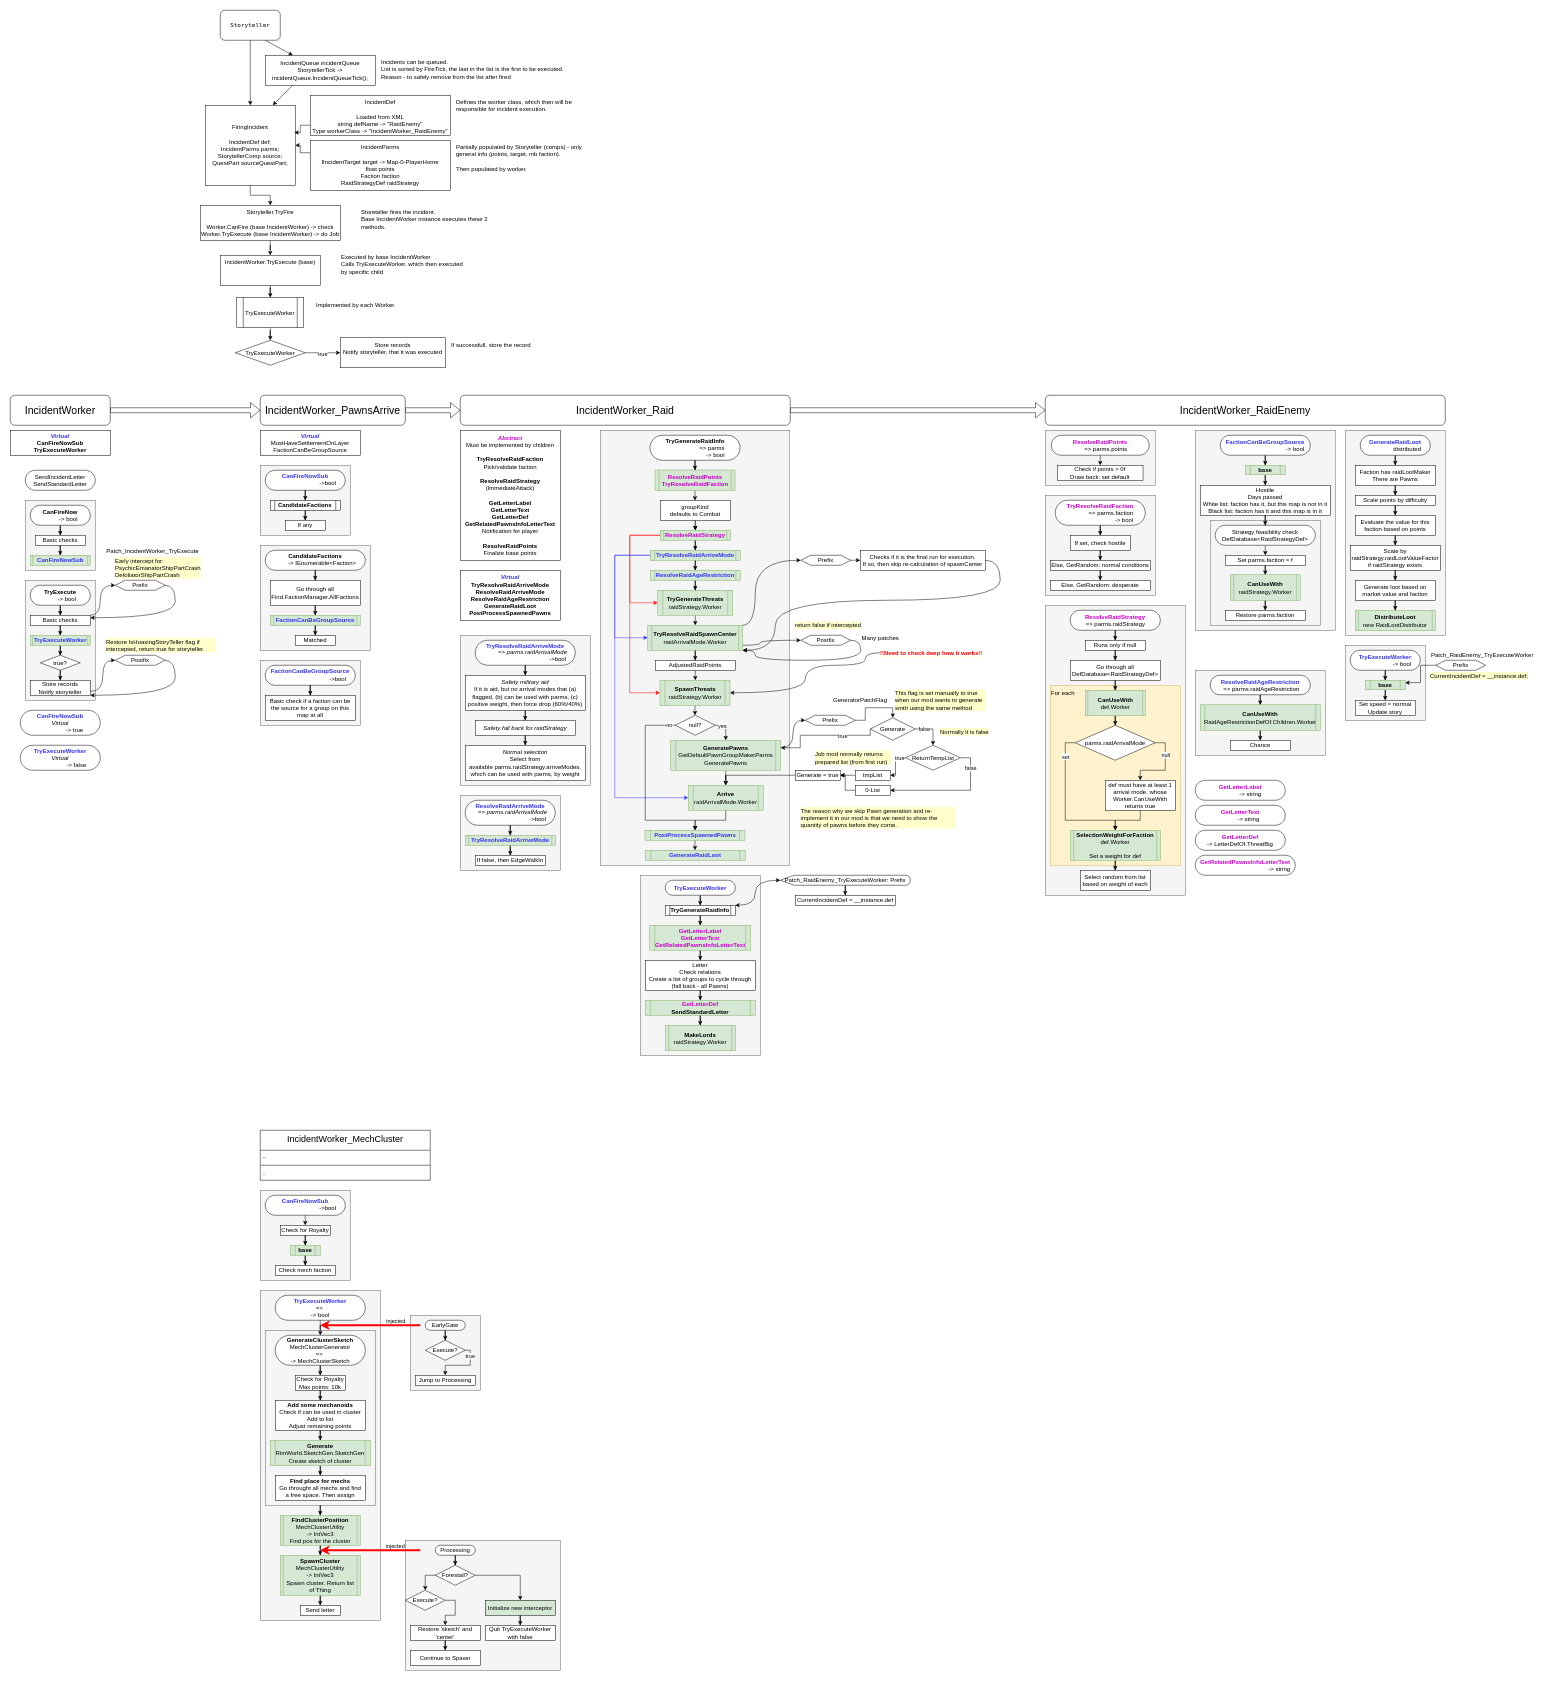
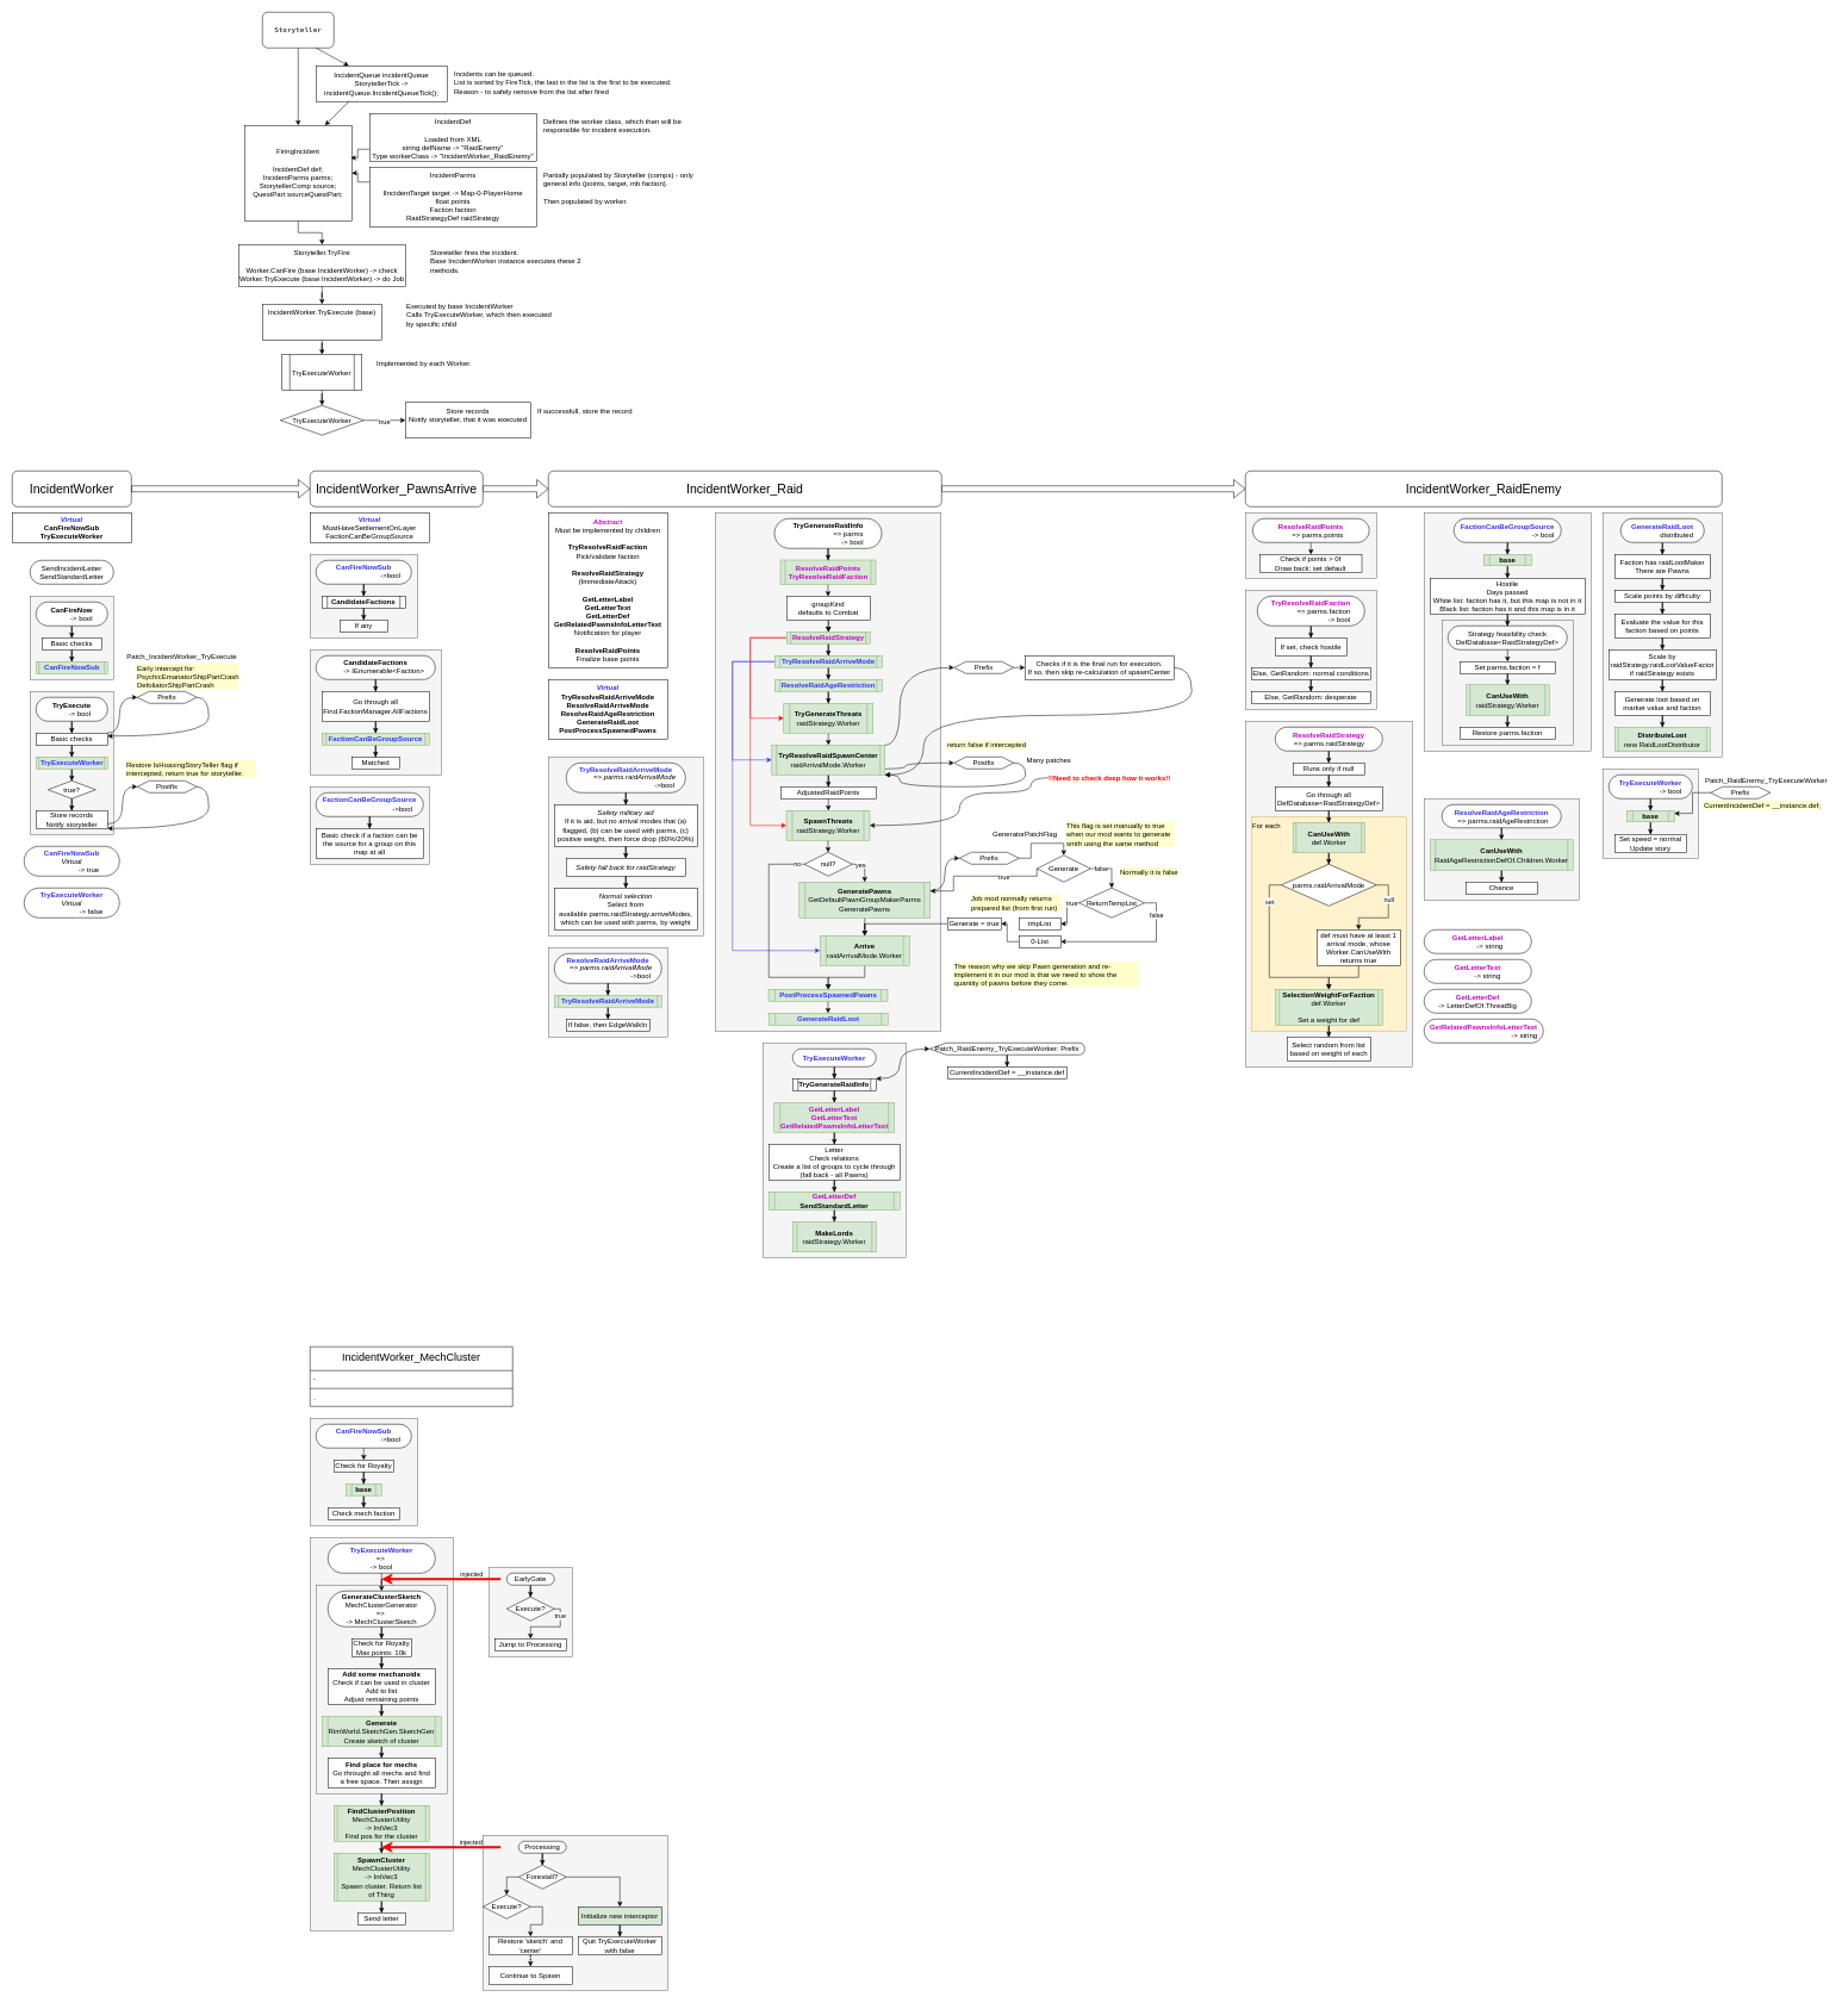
- <mxCell id="211" value="&lt;i&gt;Safety military aid&lt;/i&gt;&lt;div&gt;If it is aid, but no arrival modes that (a) flagged,&amp;nbsp;&lt;span style=&quot;background-color: transparent; color: light-dark(rgb(0, 0, 0), rgb(255, 255, 255));&quot;&gt;(b) can be used with parms, (c) positive weight, then force drop (60%/40%)&lt;/span&gt;&lt;/div&gt;" style="whiteSpace=wrap;html=1;rounded=0;" parent="204" vertex="1"><mxGeometry x="10" y="80" width="240" height="70" as="geometry" /></mxCell>
+ <mxCell id="211" value="&lt;i&gt;Safety military aid&lt;/i&gt;&lt;div&gt;If it is aid, but no arrival modes that (a) flagged,&amp;nbsp;&lt;span style=&quot;background-color: transparent; color: light-dark(rgb(0, 0, 0), rgb(255, 255, 255));&quot;&gt;(b) can be used with parms, (c) positive weight, then force drop (60%/20%)&lt;/span&gt;&lt;/div&gt;" style="whiteSpace=wrap;html=1;rounded=0;" parent="204" vertex="1"><mxGeometry x="10" y="80" width="240" height="70" as="geometry" /></mxCell>
- <mxCell id="302" style="edgeStyle=orthogonalEdgeStyle;rounded=0;orthogonalLoop=1;jettySize=auto;html=1;exitX=0;exitY=0.5;exitDx=0;exitDy=0;entryX=1;entryY=0.5;entryDx=0;entryDy=0;" parent="1" source="303" target="306" edge="1"><mxGeometry relative="1" as="geometry" /></mxCell>
- <mxCell id="12" style="edgeStyle=orthogonalEdgeStyle;rounded=0;orthogonalLoop=1;jettySize=auto;html=1;exitX=0.5;exitY=1;exitDx=0;exitDy=0;" edge="1" parent="2" source="13" target="14"><mxGeometry relative="1" as="geometry" /></mxCell>
+ <mxCell id="12" style="edgeStyle=orthogonalEdgeStyle;rounded=0;orthogonalLoop=1;jettySize=auto;html=1;exitX=0.5;exitY=1;exitDx=0;exitDy=0;dashed=1;" edge="1" parent="2" source="13" target="14"><mxGeometry relative="1" as="geometry" /></mxCell>
